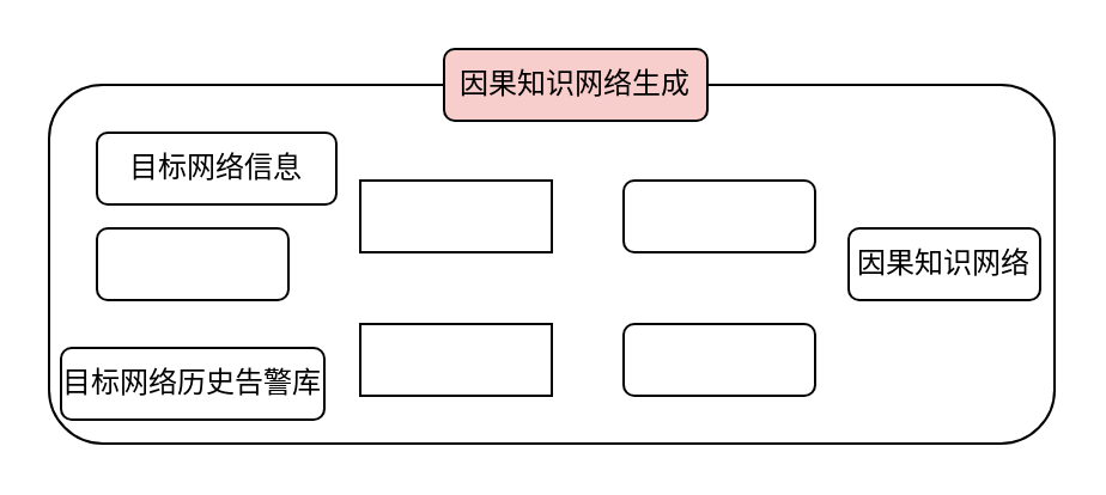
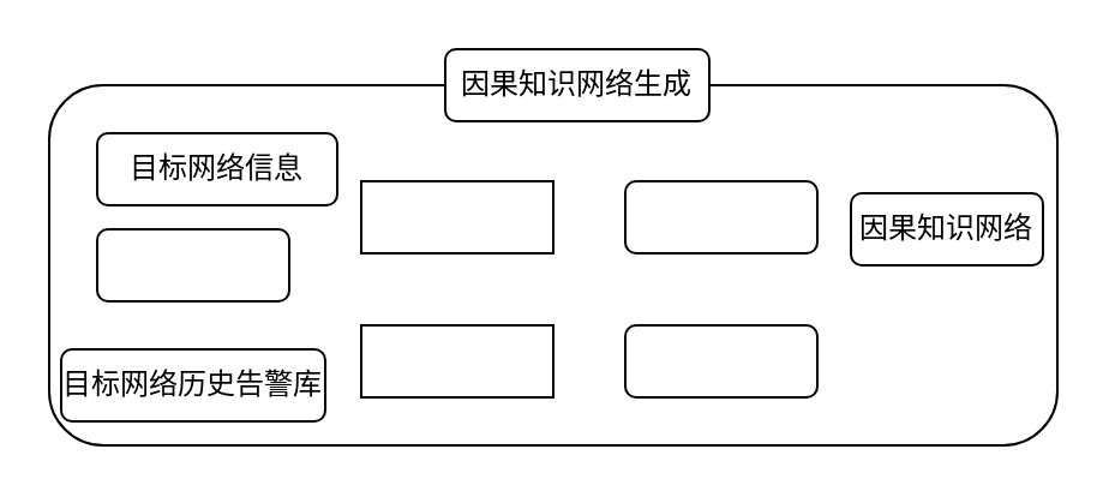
- <mxCell id="3" value="因果知识网络生成" style="rounded=1;whiteSpace=wrap;html=1;fillColor=#f8cecc;" vertex="1" parent="1"><mxGeometry x="185" y="20" width="110" height="30" as="geometry" /></mxCell>
+ <mxCell id="3" value="因果知识网络生成" style="rounded=1;whiteSpace=wrap;html=1;" vertex="1" parent="1"><mxGeometry x="185" y="20" width="110" height="30" as="geometry" /></mxCell>
- <mxCell id="11" value="因果知识网络" style="rounded=1;whiteSpace=wrap;html=1;" vertex="1" parent="1"><mxGeometry x="354" y="95" width="80" height="30" as="geometry" /></mxCell>
+ <mxCell id="11" value="因果知识网络" style="rounded=1;whiteSpace=wrap;html=1;" vertex="1" parent="1"><mxGeometry x="354" y="80" width="80" height="30" as="geometry" /></mxCell>
